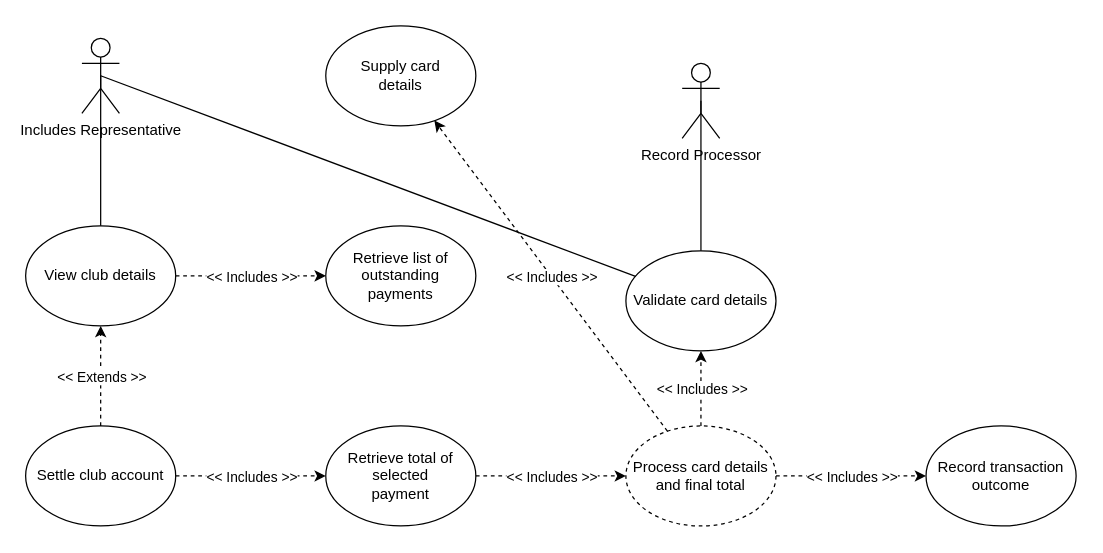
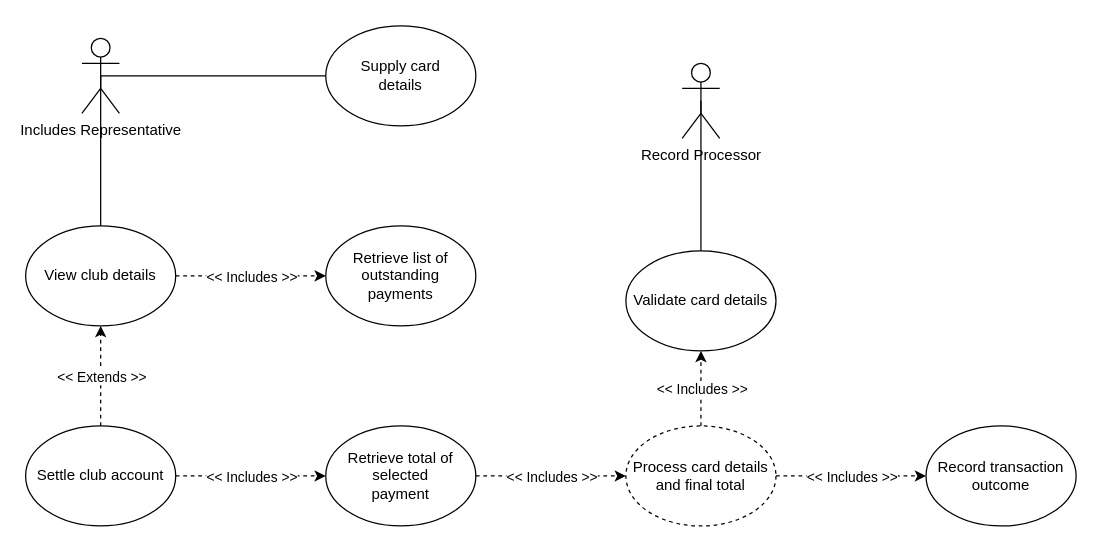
- <mxCell id="26" value="" style="endArrow=none;html=1;exitX=0.5;exitY=0.5;exitDx=0;exitDy=0;exitPerimeter=0;" parent="1" source="2" target="9" edge="1"><mxGeometry width="50" height="50" relative="1" as="geometry"><mxPoint x="370" y="330" as="sourcePoint" /><mxPoint x="420" y="280" as="targetPoint" /></mxGeometry></mxCell>
+ <mxCell id="26" value="" style="endArrow=none;html=1;exitX=0.5;exitY=0.5;exitDx=0;exitDy=0;exitPerimeter=0;" parent="1" source="2" target="21" edge="1"><mxGeometry width="50" height="50" relative="1" as="geometry"><mxPoint x="370" y="330" as="sourcePoint" /><mxPoint x="420" y="280" as="targetPoint" /></mxGeometry></mxCell>
- <mxCell id="24" value="" style="endArrow=classic;html=1;strokeColor=#000000;dashed=1;" parent="1" source="10" target="21" edge="1"><mxGeometry relative="1" as="geometry"><mxPoint x="430" y="280" as="sourcePoint" /><mxPoint x="510" y="390" as="targetPoint" /><Array as="points" /></mxGeometry></mxCell>
- <mxCell id="25" value="&amp;lt;&amp;lt; Includes &amp;gt;&amp;gt;" style="edgeLabel;resizable=0;html=1;align=center;verticalAlign=middle;" parent="24" connectable="0" vertex="1"><mxGeometry relative="1" as="geometry" /></mxCell>
